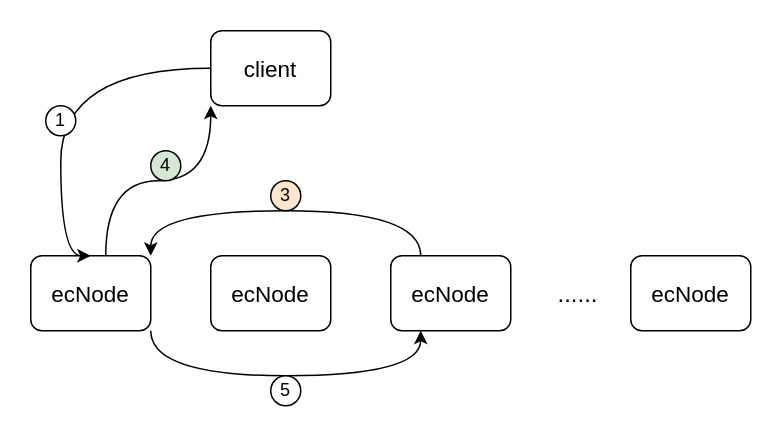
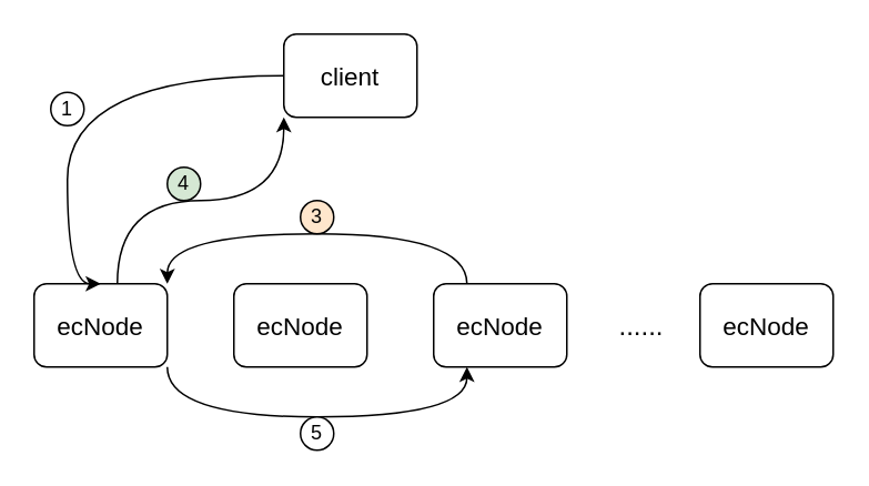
- <mxCell id="11" value="&lt;font style=&quot;font-size: 15px&quot;&gt;client&lt;/font&gt;" style="rounded=1;whiteSpace=wrap;html=1;" vertex="1" parent="1"><mxGeometry x="140" y="20" width="80" height="50" as="geometry" /></mxCell>
+ <mxCell id="11" value="&lt;font style=&quot;font-size: 15px&quot;&gt;client&lt;/font&gt;" style="rounded=1;whiteSpace=wrap;html=1;" vertex="1" parent="1"><mxGeometry x="170" y="20" width="80" height="50" as="geometry" /></mxCell>
- <mxCell id="12" value="1" style="ellipse;whiteSpace=wrap;html=1;aspect=fixed;" vertex="1" parent="1"><mxGeometry x="30" y="70" width="20" height="20" as="geometry" /></mxCell>
+ <mxCell id="12" value="1" style="ellipse;whiteSpace=wrap;html=1;aspect=fixed;" vertex="1" parent="1"><mxGeometry x="30" y="55" width="20" height="20" as="geometry" /></mxCell>
